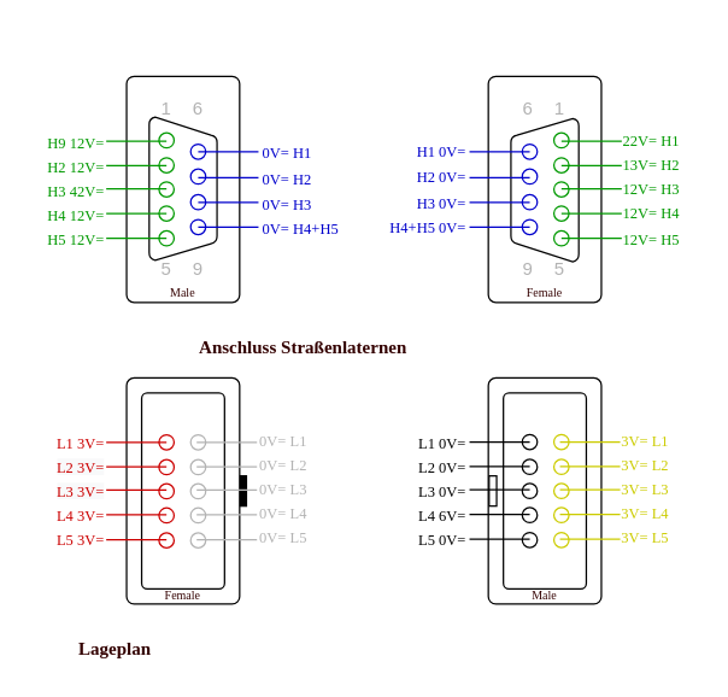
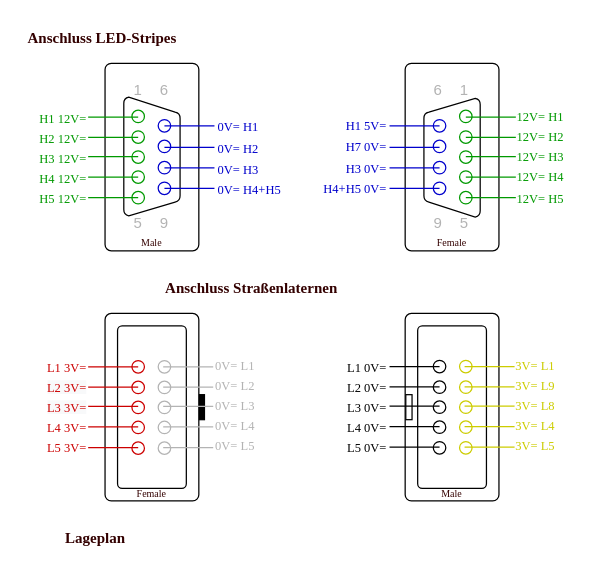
+ <mxCell id="2" value="Anschluss LED-Stripes" style="text;html=1;strokeColor=none;fillColor=none;align=left;verticalAlign=middle;whiteSpace=wrap;rounded=0;fontFamily=Fira Code Retina;fontSize=12;fontColor=#330000;fontStyle=1" parent="1" vertex="1"><mxGeometry x="20" y="20" width="290" height="20" as="geometry" /></mxCell>
- <mxCell id="75" value="22V= H1" style="text;strokeColor=none;fillColor=none;align=left;verticalAlign=middle;rounded=0;container=0;fontColor=#009900;fontFamily=Fira Code Retina;html=1;fontSize=10;spacing=0;spacingLeft=2;spacingRight=2;" parent="1" vertex="1"><mxGeometry x="411" y="86" width="50" height="14" as="geometry" /></mxCell>
+ <mxCell id="75" value="12V= H1" style="text;strokeColor=none;fillColor=none;align=left;verticalAlign=middle;rounded=0;container=0;fontColor=#009900;fontFamily=Fira Code Retina;html=1;fontSize=10;spacing=0;spacingLeft=2;spacingRight=2;" parent="1" vertex="1"><mxGeometry x="411" y="86" width="50" height="14" as="geometry" /></mxCell>
- <mxCell id="95" value="H9 12V=" style="text;strokeColor=none;fillColor=none;align=right;verticalAlign=middle;rounded=0;container=0;fontColor=#009900;fontFamily=Fira Code Retina;html=1;fontSize=10;spacing=0;spacingLeft=2;spacingRight=2;" parent="1" vertex="1"><mxGeometry x="20" y="86.5" width="50" height="14" as="geometry" /></mxCell>
+ <mxCell id="95" value="H1 12V=" style="text;strokeColor=none;fillColor=none;align=right;verticalAlign=middle;rounded=0;container=0;fontColor=#009900;fontFamily=Fira Code Retina;html=1;fontSize=10;spacing=0;spacingLeft=2;spacingRight=2;" parent="1" vertex="1"><mxGeometry x="20" y="86.5" width="50" height="14" as="geometry" /></mxCell>
- <mxCell id="80" value="H1 0V=" style="text;strokeColor=none;fillColor=none;align=right;verticalAlign=middle;rounded=0;container=0;fontColor=#0000CC;fontFamily=Fira Code Retina;fontSize=10;spacing=0;spacingLeft=2;spacingRight=2;html=1;" parent="1" vertex="1"><mxGeometry x="260" y="92.5" width="50" height="14" as="geometry" /></mxCell>
+ <mxCell id="80" value="H1 5V=" style="text;strokeColor=none;fillColor=none;align=right;verticalAlign=middle;rounded=0;container=0;fontColor=#0000CC;fontFamily=Fira Code Retina;fontSize=10;spacing=0;spacingLeft=2;spacingRight=2;html=1;" parent="1" vertex="1"><mxGeometry x="260" y="92.5" width="50" height="14" as="geometry" /></mxCell>
- <mxCell id="76" value="13V= H2" style="text;strokeColor=none;fillColor=none;align=left;verticalAlign=middle;rounded=0;container=0;fontColor=#009900;fontFamily=Fira Code Retina;html=1;fontSize=10;spacing=0;spacingLeft=2;spacingRight=2;" parent="1" vertex="1"><mxGeometry x="411" y="102" width="50" height="14" as="geometry" /></mxCell>
+ <mxCell id="76" value="12V= H2" style="text;strokeColor=none;fillColor=none;align=left;verticalAlign=middle;rounded=0;container=0;fontColor=#009900;fontFamily=Fira Code Retina;html=1;fontSize=10;spacing=0;spacingLeft=2;spacingRight=2;" parent="1" vertex="1"><mxGeometry x="411" y="102" width="50" height="14" as="geometry" /></mxCell>
- <mxCell id="81" value="H2 0V=" style="text;strokeColor=none;fillColor=none;align=right;verticalAlign=middle;rounded=0;container=0;fontColor=#0000CC;fontFamily=Fira Code Retina;fontSize=10;spacing=0;spacingLeft=2;spacingRight=2;html=1;" parent="1" vertex="1"><mxGeometry x="260" y="109.5" width="50" height="14" as="geometry" /></mxCell>
+ <mxCell id="81" value="H7 0V=" style="text;strokeColor=none;fillColor=none;align=right;verticalAlign=middle;rounded=0;container=0;fontColor=#0000CC;fontFamily=Fira Code Retina;fontSize=10;spacing=0;spacingLeft=2;spacingRight=2;html=1;" parent="1" vertex="1"><mxGeometry x="260" y="109.5" width="50" height="14" as="geometry" /></mxCell>
- <mxCell id="97" value="H3&amp;nbsp;42V=" style="text;strokeColor=none;fillColor=none;align=right;verticalAlign=middle;rounded=0;container=0;fontColor=#009900;fontFamily=Fira Code Retina;html=1;fontSize=10;spacing=0;spacingLeft=2;spacingRight=2;" parent="1" vertex="1"><mxGeometry x="20" y="118.5" width="50" height="14" as="geometry" /></mxCell>
+ <mxCell id="97" value="H3&amp;nbsp;12V=" style="text;strokeColor=none;fillColor=none;align=right;verticalAlign=middle;rounded=0;container=0;fontColor=#009900;fontFamily=Fira Code Retina;html=1;fontSize=10;spacing=0;spacingLeft=2;spacingRight=2;" parent="1" vertex="1"><mxGeometry x="20" y="118.5" width="50" height="14" as="geometry" /></mxCell>
- <mxCell id="70" value="3V= L2" style="text;fillColor=none;align=left;verticalAlign=middle;rounded=0;container=0;fontFamily=Fira Code Retina;html=1;fontSize=10;spacing=0;spacingLeft=2;spacingRight=2;fontColor=#CCCC00;" parent="1" vertex="1"><mxGeometry x="410" y="301.75" width="50" height="12" as="geometry" /></mxCell>
+ <mxCell id="70" value="3V= L9" style="text;fillColor=none;align=left;verticalAlign=middle;rounded=0;container=0;fontFamily=Fira Code Retina;html=1;fontSize=10;spacing=0;spacingLeft=2;spacingRight=2;fontColor=#CCCC00;" parent="1" vertex="1"><mxGeometry x="410" y="301.75" width="50" height="12" as="geometry" /></mxCell>
- <mxCell id="71" value="3V= L3" style="text;fillColor=none;align=left;verticalAlign=middle;rounded=0;container=0;fontFamily=Fira Code Retina;html=1;fontSize=10;spacing=0;spacingLeft=2;spacingRight=2;fontColor=#CCCC00;" parent="1" vertex="1"><mxGeometry x="410" y="317.75" width="50" height="12" as="geometry" /></mxCell>
+ <mxCell id="71" value="3V= L8" style="text;fillColor=none;align=left;verticalAlign=middle;rounded=0;container=0;fontFamily=Fira Code Retina;html=1;fontSize=10;spacing=0;spacingLeft=2;spacingRight=2;fontColor=#CCCC00;" parent="1" vertex="1"><mxGeometry x="410" y="317.75" width="50" height="12" as="geometry" /></mxCell>
- <mxCell id="67" value="L4 6V=" style="text;fillColor=none;align=right;verticalAlign=middle;rounded=0;container=0;fontFamily=Fira Code Retina;html=1;fontSize=10;spacing=0;spacingLeft=2;spacingRight=2;" parent="1" vertex="1"><mxGeometry x="260" y="334.5" width="50" height="12" as="geometry" /></mxCell>
+ <mxCell id="67" value="L4 0V=" style="text;fillColor=none;align=right;verticalAlign=middle;rounded=0;container=0;fontFamily=Fira Code Retina;html=1;fontSize=10;spacing=0;spacingLeft=2;spacingRight=2;" parent="1" vertex="1"><mxGeometry x="260" y="334.5" width="50" height="12" as="geometry" /></mxCell>
